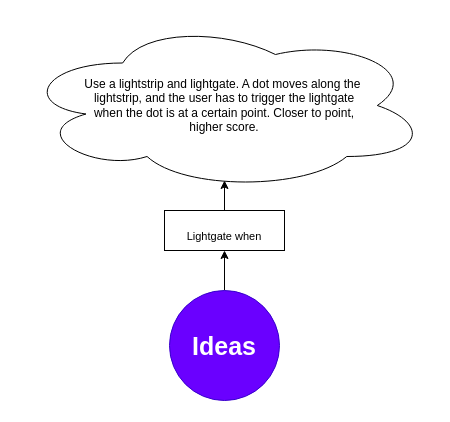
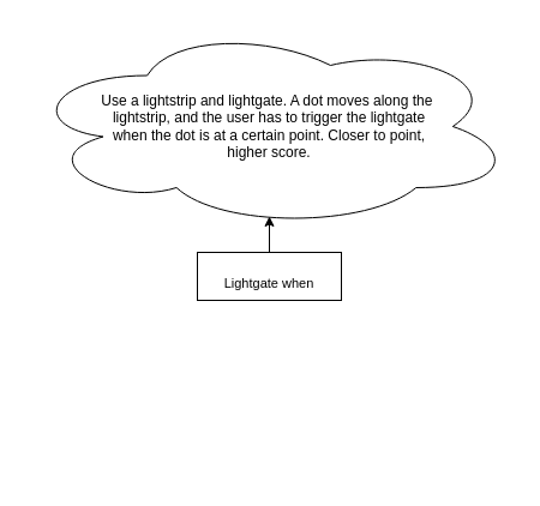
- <mxCell id="2" style="edgeStyle=none;html=1;exitX=0.5;exitY=0;exitDx=0;exitDy=0;fontSize=25;" parent="1" source="3" target="5" edge="1"><mxGeometry relative="1" as="geometry"><mxPoint x="224" y="220" as="targetPoint" /></mxGeometry></mxCell>
- <mxCell id="3" value="Ideas" style="ellipse;whiteSpace=wrap;html=1;aspect=fixed;fillColor=#6a00ff;fontColor=#ffffff;strokeColor=#3700CC;fontStyle=1;horizontal=1;fontSize=25;" parent="1" vertex="1"><mxGeometry x="169" y="290" width="110" height="110" as="geometry" /></mxCell>
